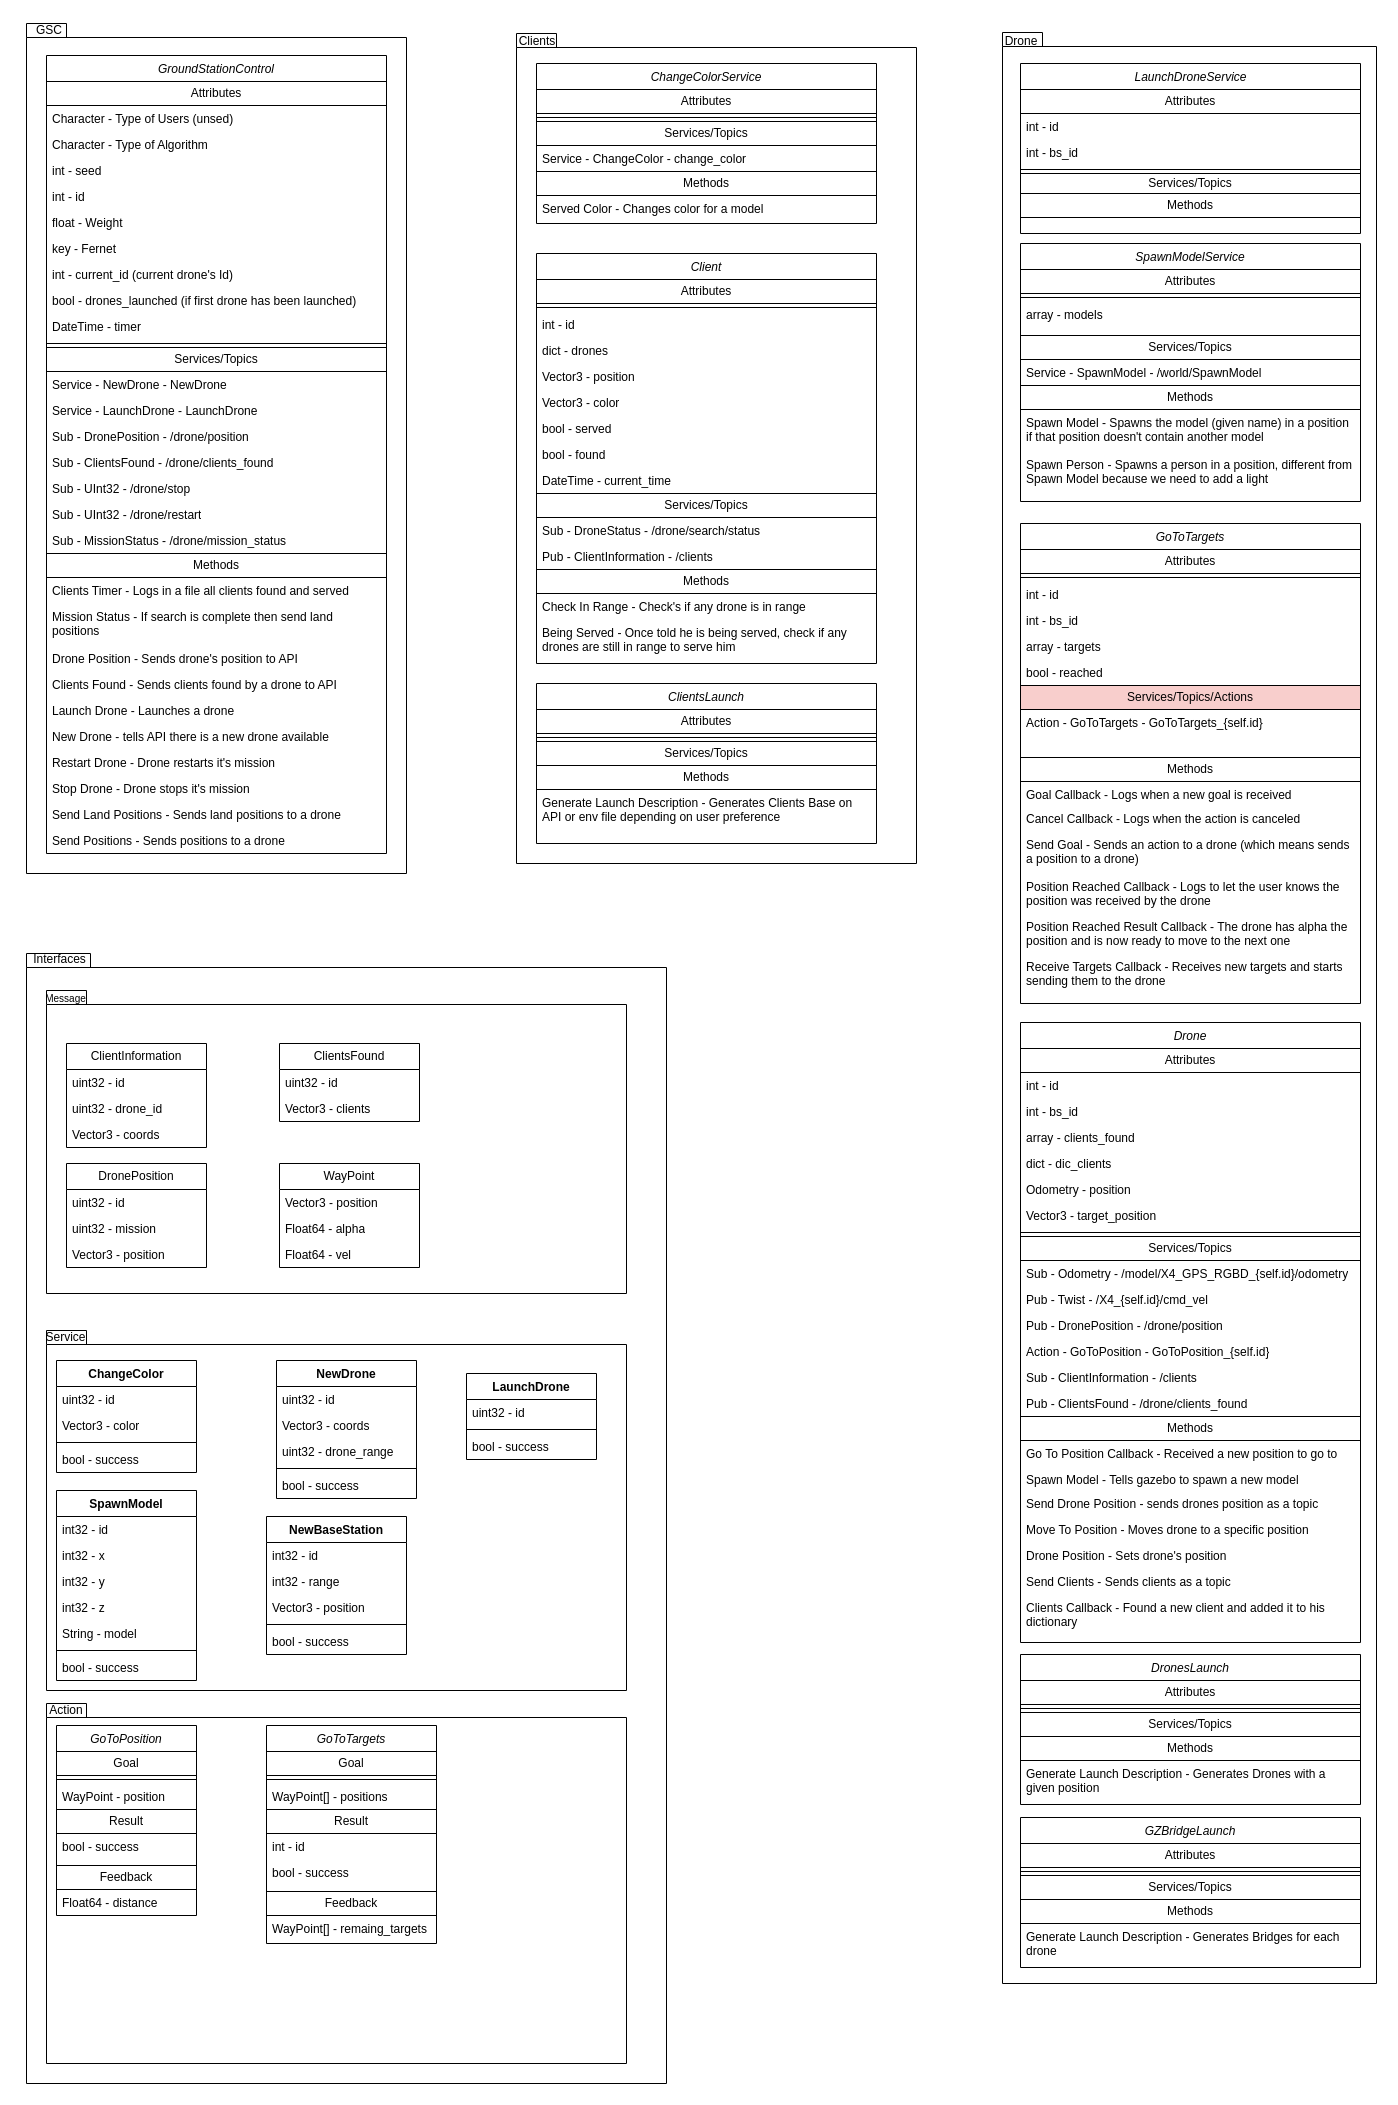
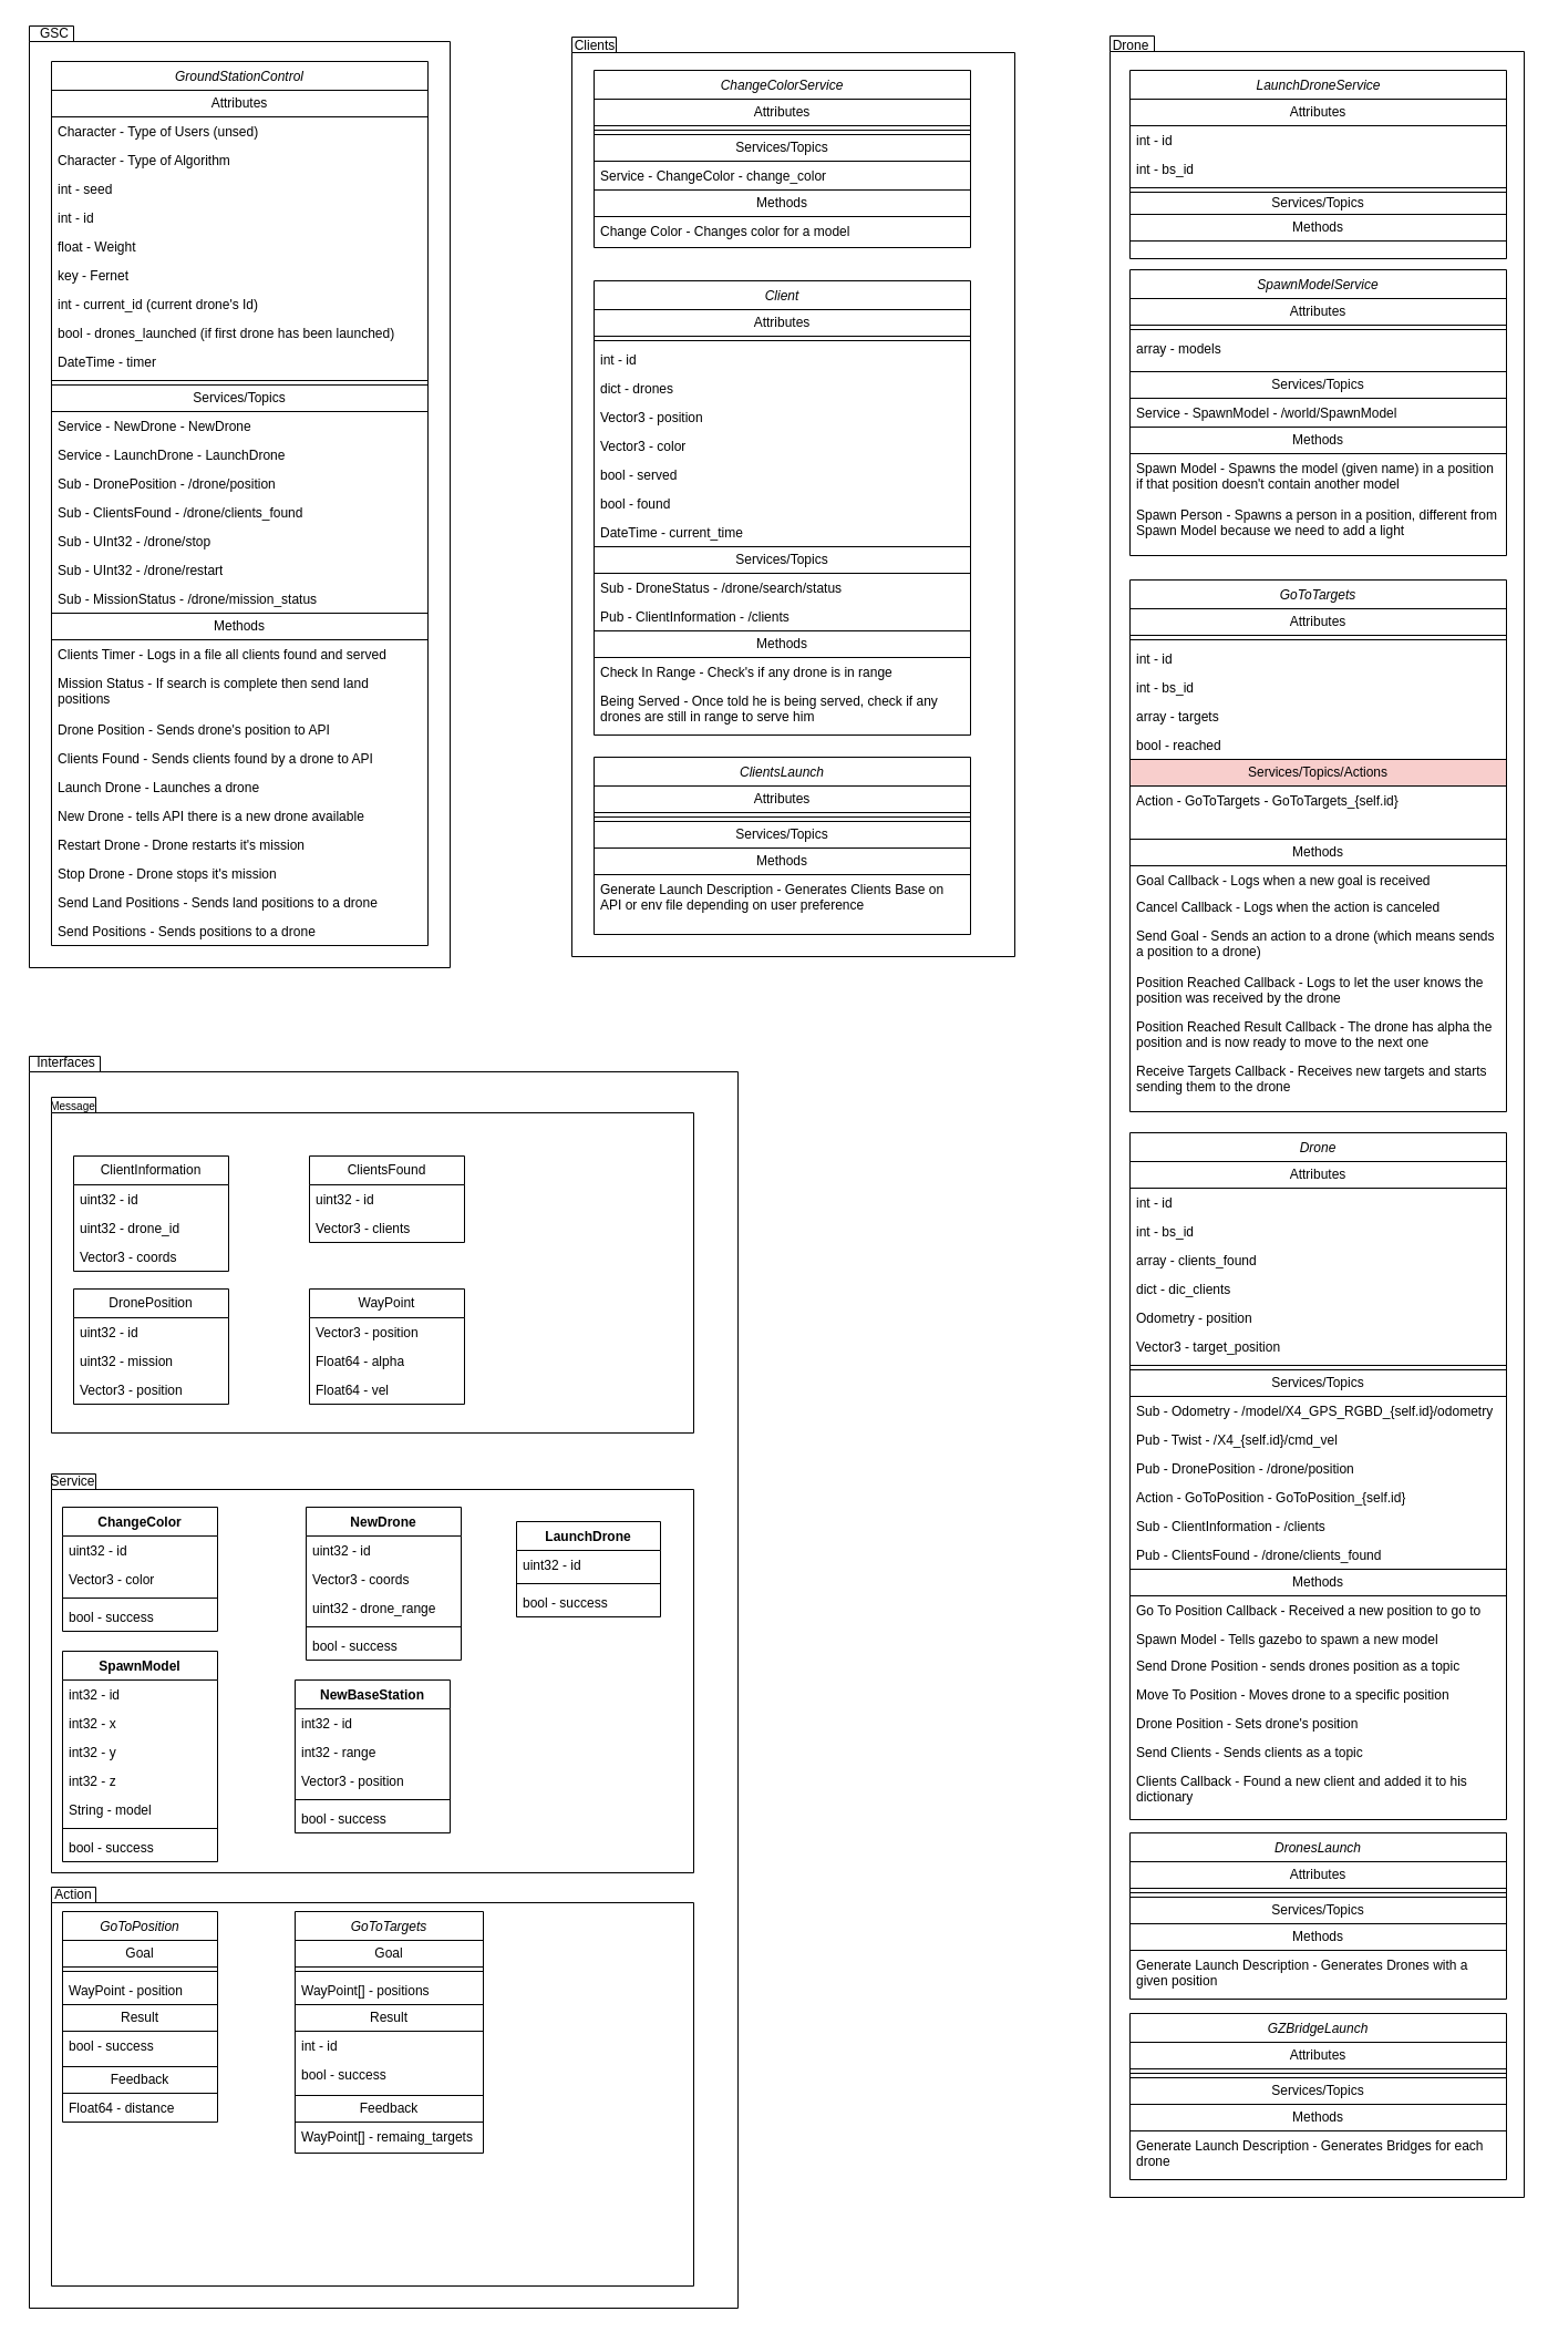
- <mxCell id="44" value="Served Color - Changes color for a model" style="text;strokeColor=none;fillColor=none;align=left;verticalAlign=top;spacingLeft=4;spacingRight=4;overflow=hidden;rotatable=0;points=[[0,0.5],[1,0.5]];portConstraint=eastwest;whiteSpace=wrap;html=1;" parent="38" vertex="1"><mxGeometry y="132" width="340" height="26" as="geometry" /></mxCell>
+ <mxCell id="44" value="Change Color - Changes color for a model" style="text;strokeColor=none;fillColor=none;align=left;verticalAlign=top;spacingLeft=4;spacingRight=4;overflow=hidden;rotatable=0;points=[[0,0.5],[1,0.5]];portConstraint=eastwest;whiteSpace=wrap;html=1;" parent="38" vertex="1"><mxGeometry y="132" width="340" height="26" as="geometry" /></mxCell>
